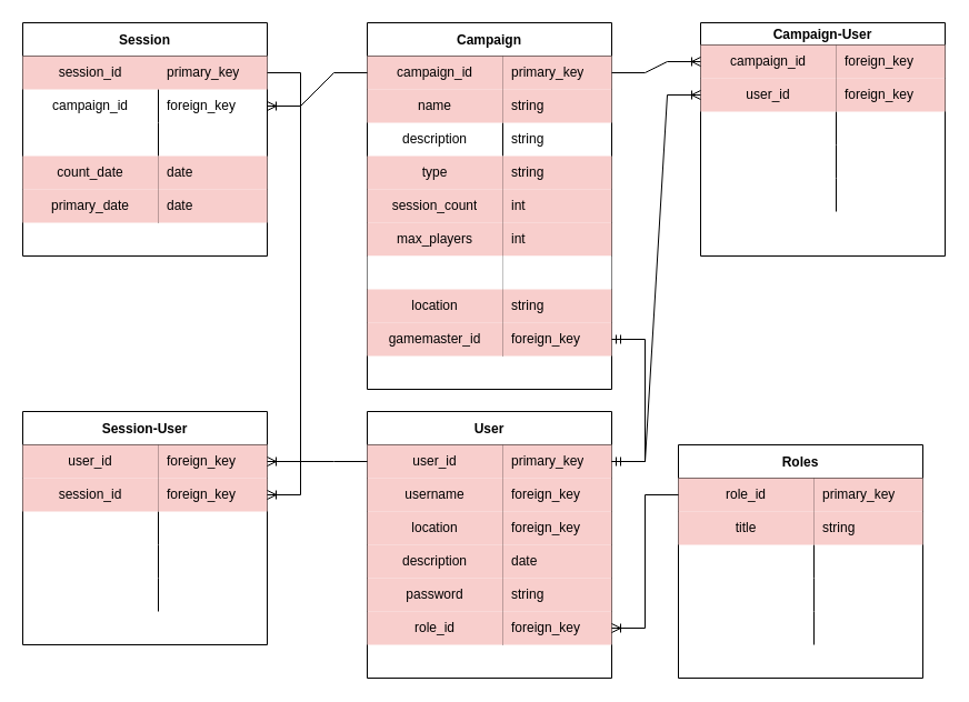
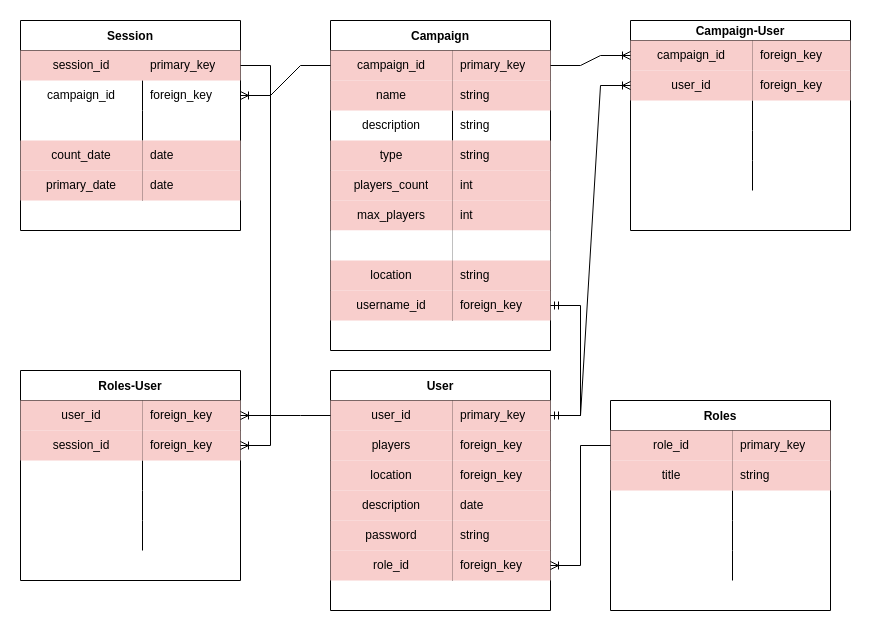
- <mxCell id="32" value="session_count" style="shape=partialRectangle;html=1;whiteSpace=wrap;connectable=0;fillColor=#f8cecc;top=0;left=0;bottom=0;right=0;overflow=hidden;strokeColor=#b85450;" parent="31" vertex="1"><mxGeometry width="122" height="30" as="geometry"><mxRectangle width="122" height="30" as="alternateBounds" /></mxGeometry></mxCell>
+ <mxCell id="32" value="players_count" style="shape=partialRectangle;html=1;whiteSpace=wrap;connectable=0;fillColor=#f8cecc;top=0;left=0;bottom=0;right=0;overflow=hidden;strokeColor=#b85450;" parent="31" vertex="1"><mxGeometry width="122" height="30" as="geometry"><mxRectangle width="122" height="30" as="alternateBounds" /></mxGeometry></mxCell>
- <mxCell id="44" value="gamemaster_id" style="shape=partialRectangle;html=1;whiteSpace=wrap;connectable=0;fillColor=#f8cecc;top=0;left=0;bottom=0;right=0;overflow=hidden;strokeColor=#b85450;" parent="43" vertex="1"><mxGeometry width="122" height="30" as="geometry"><mxRectangle width="122" height="30" as="alternateBounds" /></mxGeometry></mxCell>
+ <mxCell id="44" value="username_id" style="shape=partialRectangle;html=1;whiteSpace=wrap;connectable=0;fillColor=#f8cecc;top=0;left=0;bottom=0;right=0;overflow=hidden;strokeColor=#b85450;" parent="43" vertex="1"><mxGeometry width="122" height="30" as="geometry"><mxRectangle width="122" height="30" as="alternateBounds" /></mxGeometry></mxCell>
- <mxCell id="66" value="Session-User" style="shape=table;startSize=30;container=1;collapsible=0;childLayout=tableLayout;fixedRows=1;rowLines=0;fontStyle=1;" parent="1" vertex="1"><mxGeometry x="20" y="370" width="220" height="210" as="geometry" /></mxCell>
+ <mxCell id="66" value="Roles-User" style="shape=table;startSize=30;container=1;collapsible=0;childLayout=tableLayout;fixedRows=1;rowLines=0;fontStyle=1;" parent="1" vertex="1"><mxGeometry x="20" y="370" width="220" height="210" as="geometry" /></mxCell>
- <mxCell id="51" value="username" style="shape=partialRectangle;html=1;whiteSpace=wrap;connectable=0;fillColor=#f8cecc;top=0;left=0;bottom=0;right=0;overflow=hidden;strokeColor=#b85450;" parent="50" vertex="1"><mxGeometry width="122" height="30" as="geometry"><mxRectangle width="122" height="30" as="alternateBounds" /></mxGeometry></mxCell>
+ <mxCell id="51" value="players" style="shape=partialRectangle;html=1;whiteSpace=wrap;connectable=0;fillColor=#f8cecc;top=0;left=0;bottom=0;right=0;overflow=hidden;strokeColor=#b85450;" parent="50" vertex="1"><mxGeometry width="122" height="30" as="geometry"><mxRectangle width="122" height="30" as="alternateBounds" /></mxGeometry></mxCell>
